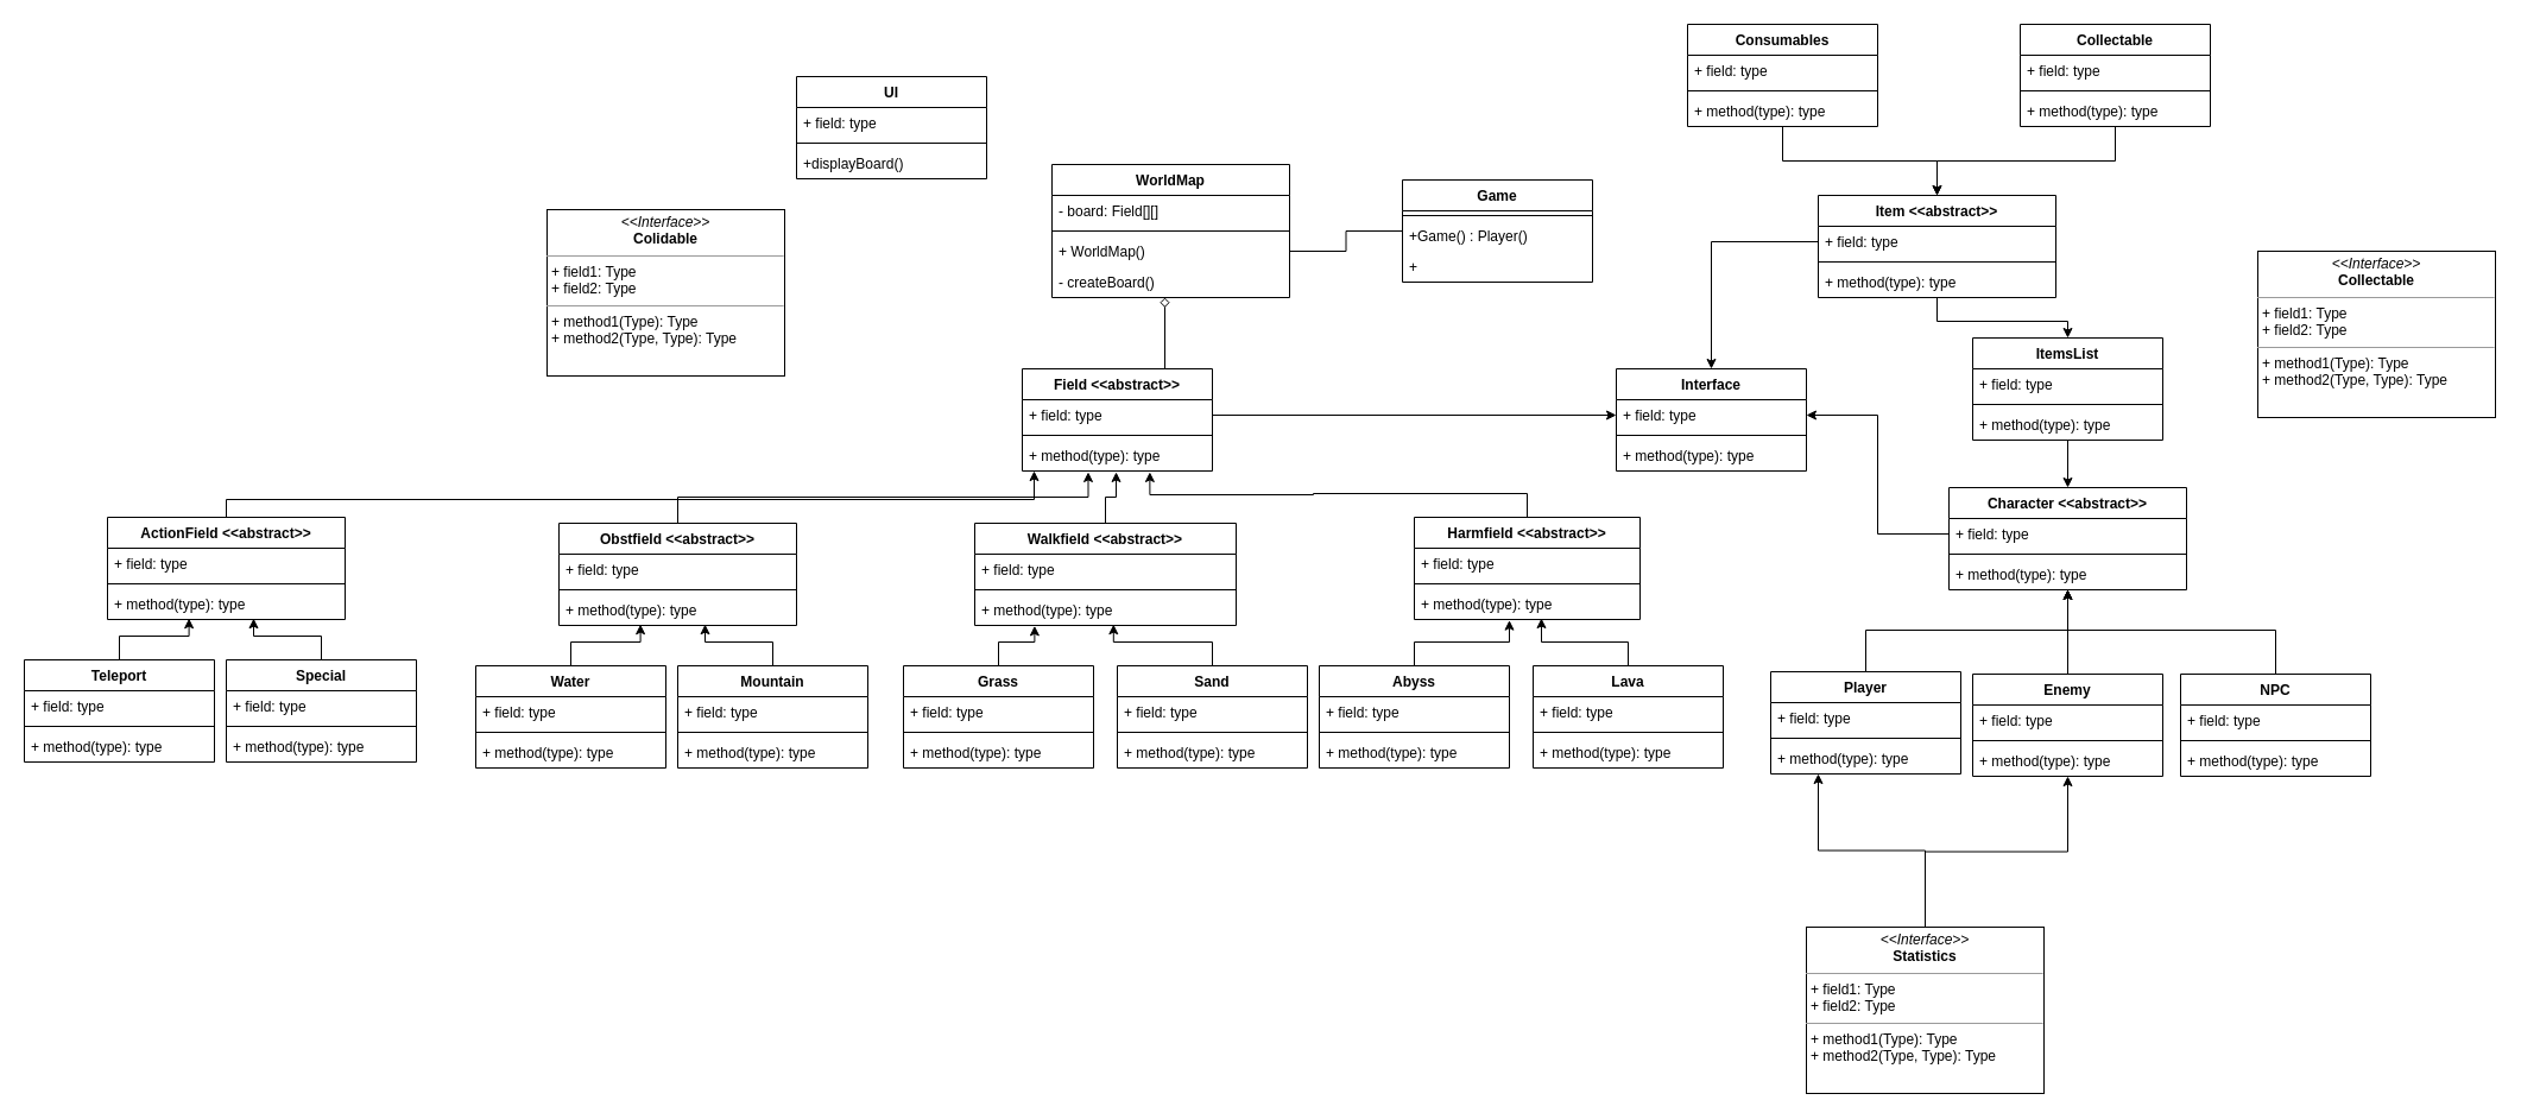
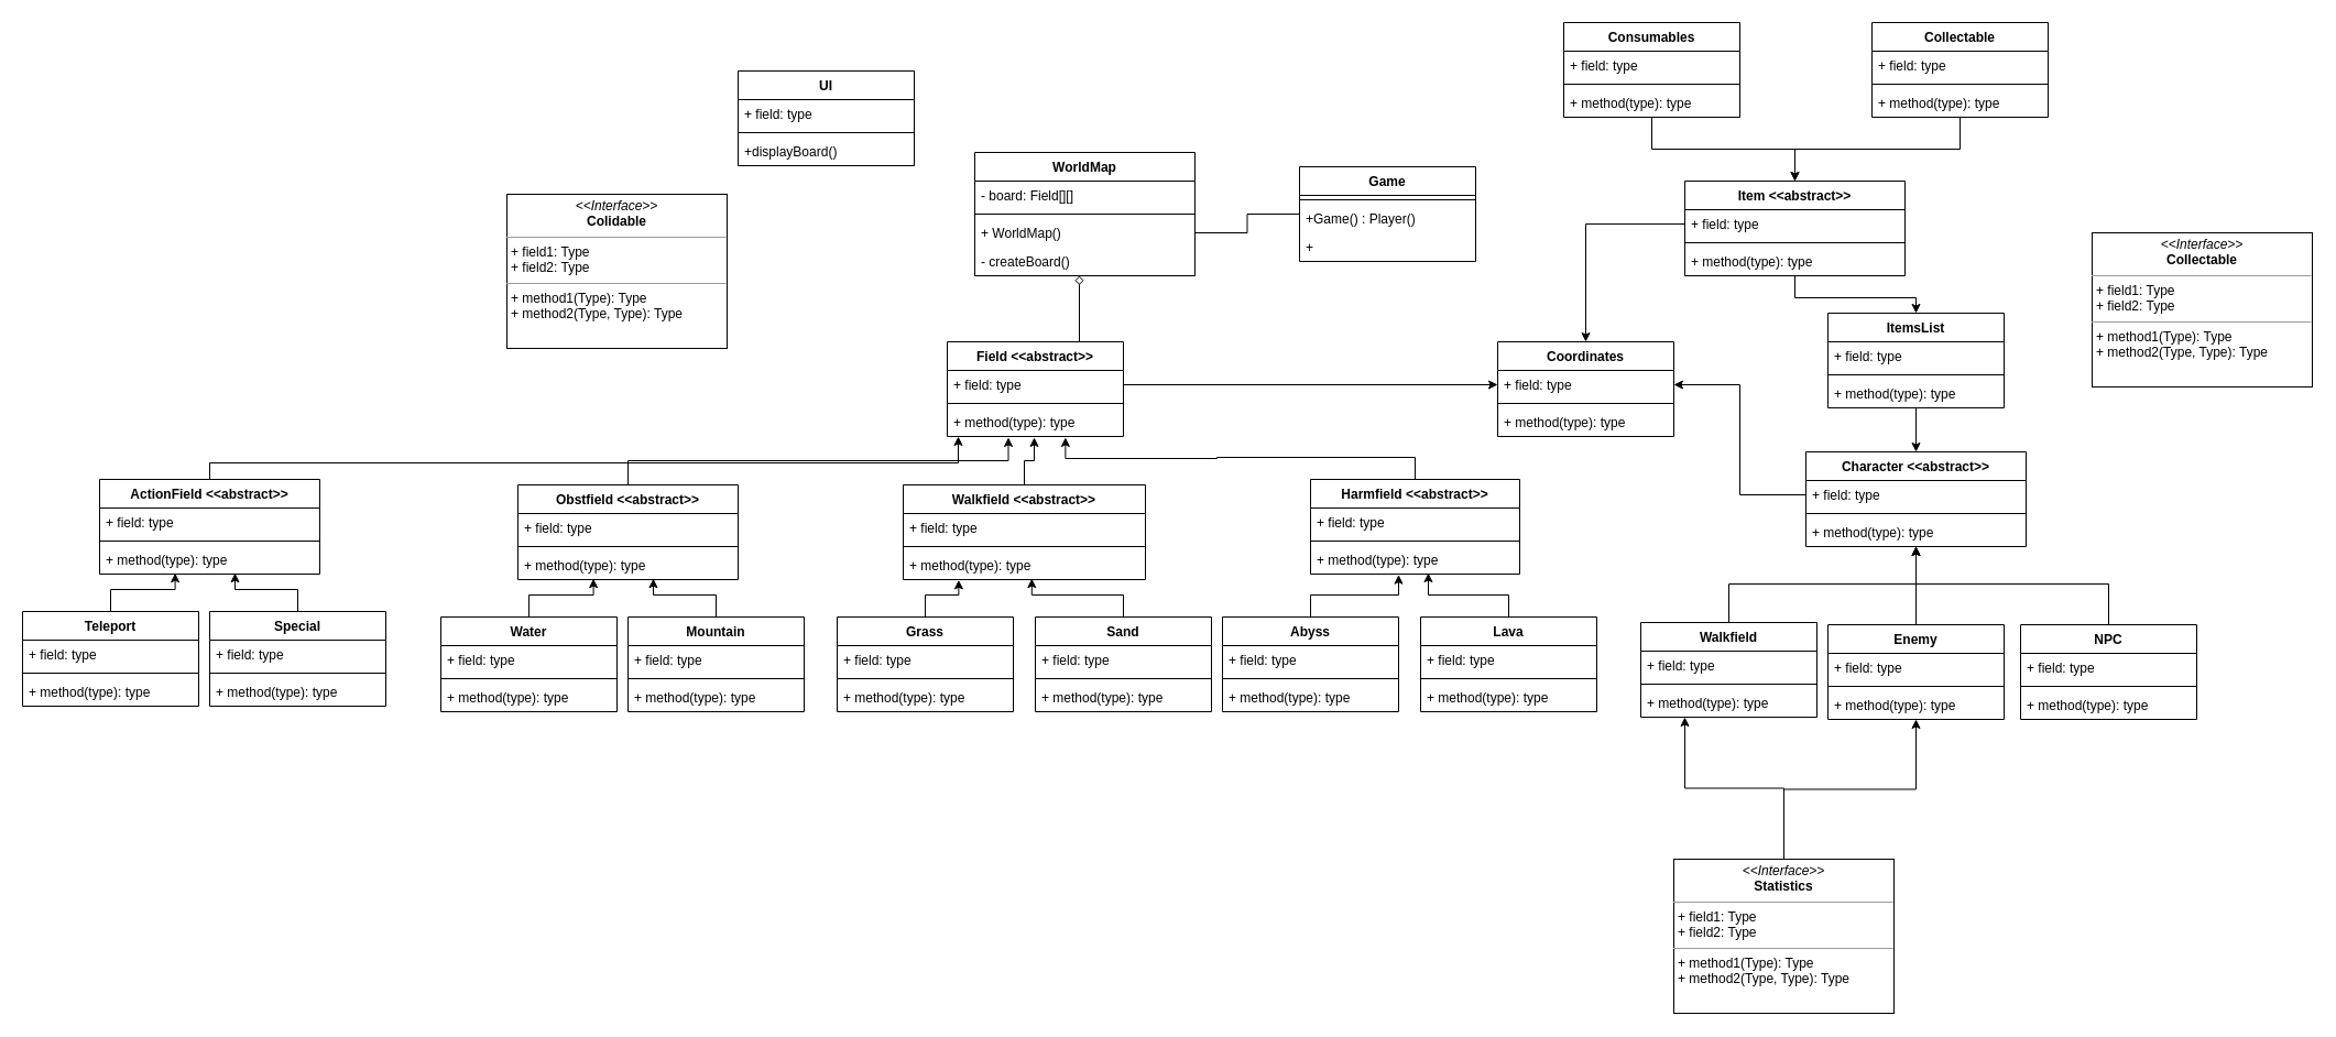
- <mxCell id="109" value="Interface" style="swimlane;fontStyle=1;align=center;verticalAlign=top;childLayout=stackLayout;horizontal=1;startSize=26;horizontalStack=0;resizeParent=1;resizeParentMax=0;resizeLast=0;collapsible=1;marginBottom=0;" vertex="1" parent="1"><mxGeometry x="1360" y="310" width="160" height="86" as="geometry" /></mxCell>
+ <mxCell id="109" value="Coordinates" style="swimlane;fontStyle=1;align=center;verticalAlign=top;childLayout=stackLayout;horizontal=1;startSize=26;horizontalStack=0;resizeParent=1;resizeParentMax=0;resizeLast=0;collapsible=1;marginBottom=0;" vertex="1" parent="1"><mxGeometry x="1360" y="310" width="160" height="86" as="geometry" /></mxCell>
- <mxCell id="14" value="Player" style="swimlane;fontStyle=1;align=center;verticalAlign=top;childLayout=stackLayout;horizontal=1;startSize=26;horizontalStack=0;resizeParent=1;resizeParentMax=0;resizeLast=0;collapsible=1;marginBottom=0;" vertex="1" parent="1"><mxGeometry x="1490" y="565" width="160" height="86" as="geometry" /></mxCell>
+ <mxCell id="14" value="Walkfield" style="swimlane;fontStyle=1;align=center;verticalAlign=top;childLayout=stackLayout;horizontal=1;startSize=26;horizontalStack=0;resizeParent=1;resizeParentMax=0;resizeLast=0;collapsible=1;marginBottom=0;" vertex="1" parent="1"><mxGeometry x="1490" y="565" width="160" height="86" as="geometry" /></mxCell>
